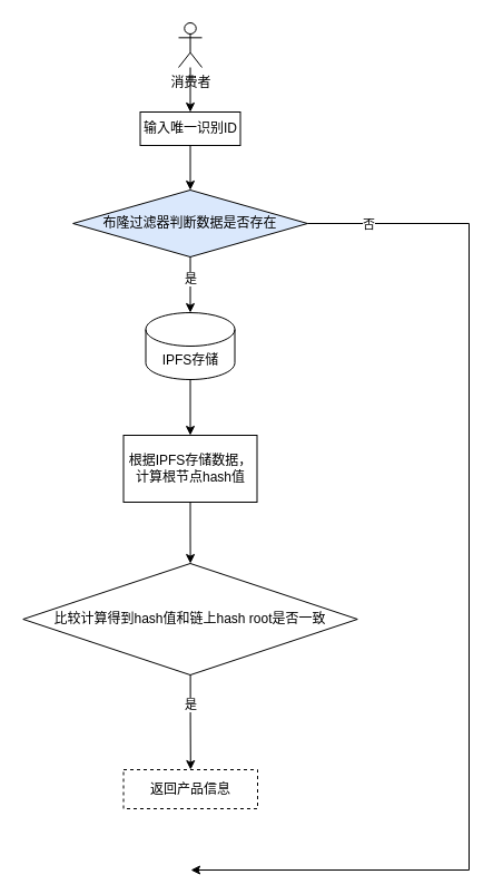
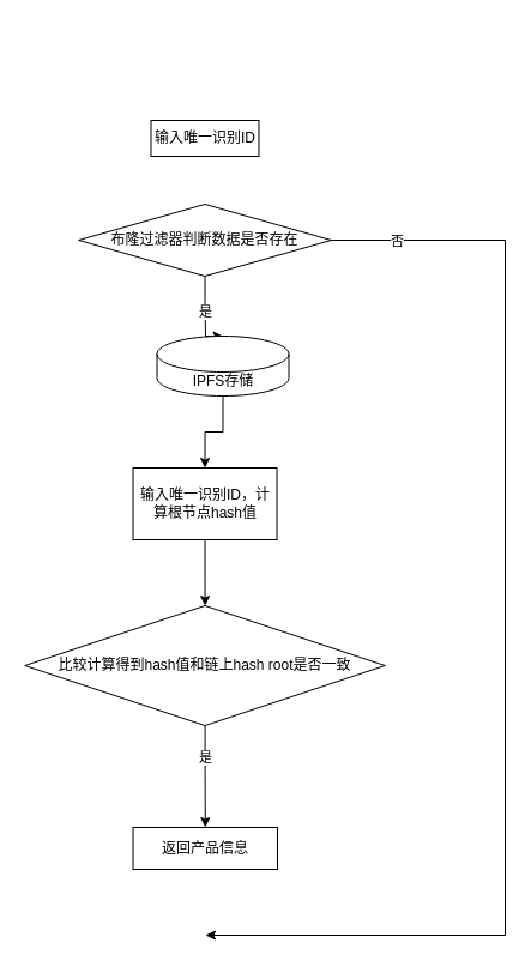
- <mxCell id="3" value="消费者" style="shape=umlActor;verticalLabelPosition=bottom;verticalAlign=top;html=1;outlineConnect=0;" vertex="1" parent="1"><mxGeometry x="160" y="20" width="21" height="40" as="geometry" /></mxCell>
- <mxCell id="2" style="edgeStyle=orthogonalEdgeStyle;rounded=0;orthogonalLoop=1;jettySize=auto;html=1;entryX=0.5;entryY=0;entryDx=0;entryDy=0;" edge="1" parent="1" source="3" target="5"><mxGeometry relative="1" as="geometry" /></mxCell>
- <mxCell id="4" style="edgeStyle=orthogonalEdgeStyle;rounded=0;orthogonalLoop=1;jettySize=auto;html=1;exitX=0.5;exitY=1;exitDx=0;exitDy=0;" edge="1" parent="1" source="5" target="8"><mxGeometry relative="1" as="geometry" /></mxCell>
- <mxCell id="8" value="布隆过滤器判断数据是否存在" style="rhombus;whiteSpace=wrap;html=1;fillColor=#dae8fc;" vertex="1" parent="1"><mxGeometry x="65.13" y="170" width="210.75" height="60" as="geometry" /></mxCell>
+ <mxCell id="8" value="布隆过滤器判断数据是否存在" style="rhombus;whiteSpace=wrap;html=1;" vertex="1" parent="1"><mxGeometry x="65.13" y="170" width="210.75" height="60" as="geometry" /></mxCell>
- <mxCell id="10" value="IPFS存储" style="shape=cylinder3;whiteSpace=wrap;html=1;boundedLbl=1;backgroundOutline=1;size=15;" vertex="1" parent="1"><mxGeometry x="130.5" y="280" width="80" height="60" as="geometry" /></mxCell>
+ <mxCell id="10" value="IPFS存储" style="shape=cylinder3;whiteSpace=wrap;html=1;boundedLbl=1;backgroundOutline=1;size=15;" vertex="1" parent="1"><mxGeometry x="130.5" y="280" width="110" height="50" as="geometry" /></mxCell>
- <mxCell id="12" value="根据IPFS存储数据，计算根节点hash值" style="whiteSpace=wrap;html=1;" vertex="1" parent="1"><mxGeometry x="110.5" y="390" width="120" height="60" as="geometry" /></mxCell>
+ <mxCell id="12" value="输入唯一识别ID，计算根节点hash值" style="whiteSpace=wrap;html=1;" vertex="1" parent="1"><mxGeometry x="110.5" y="390" width="120" height="60" as="geometry" /></mxCell>
- <mxCell id="16" value="返回产品信息" style="whiteSpace=wrap;html=1;dashed=1;" vertex="1" parent="1"><mxGeometry x="110.5" y="690" width="120.49" height="35" as="geometry" /></mxCell>
+ <mxCell id="16" value="返回产品信息" style="whiteSpace=wrap;html=1;" vertex="1" parent="1"><mxGeometry x="110.5" y="690" width="120.49" height="35" as="geometry" /></mxCell>
